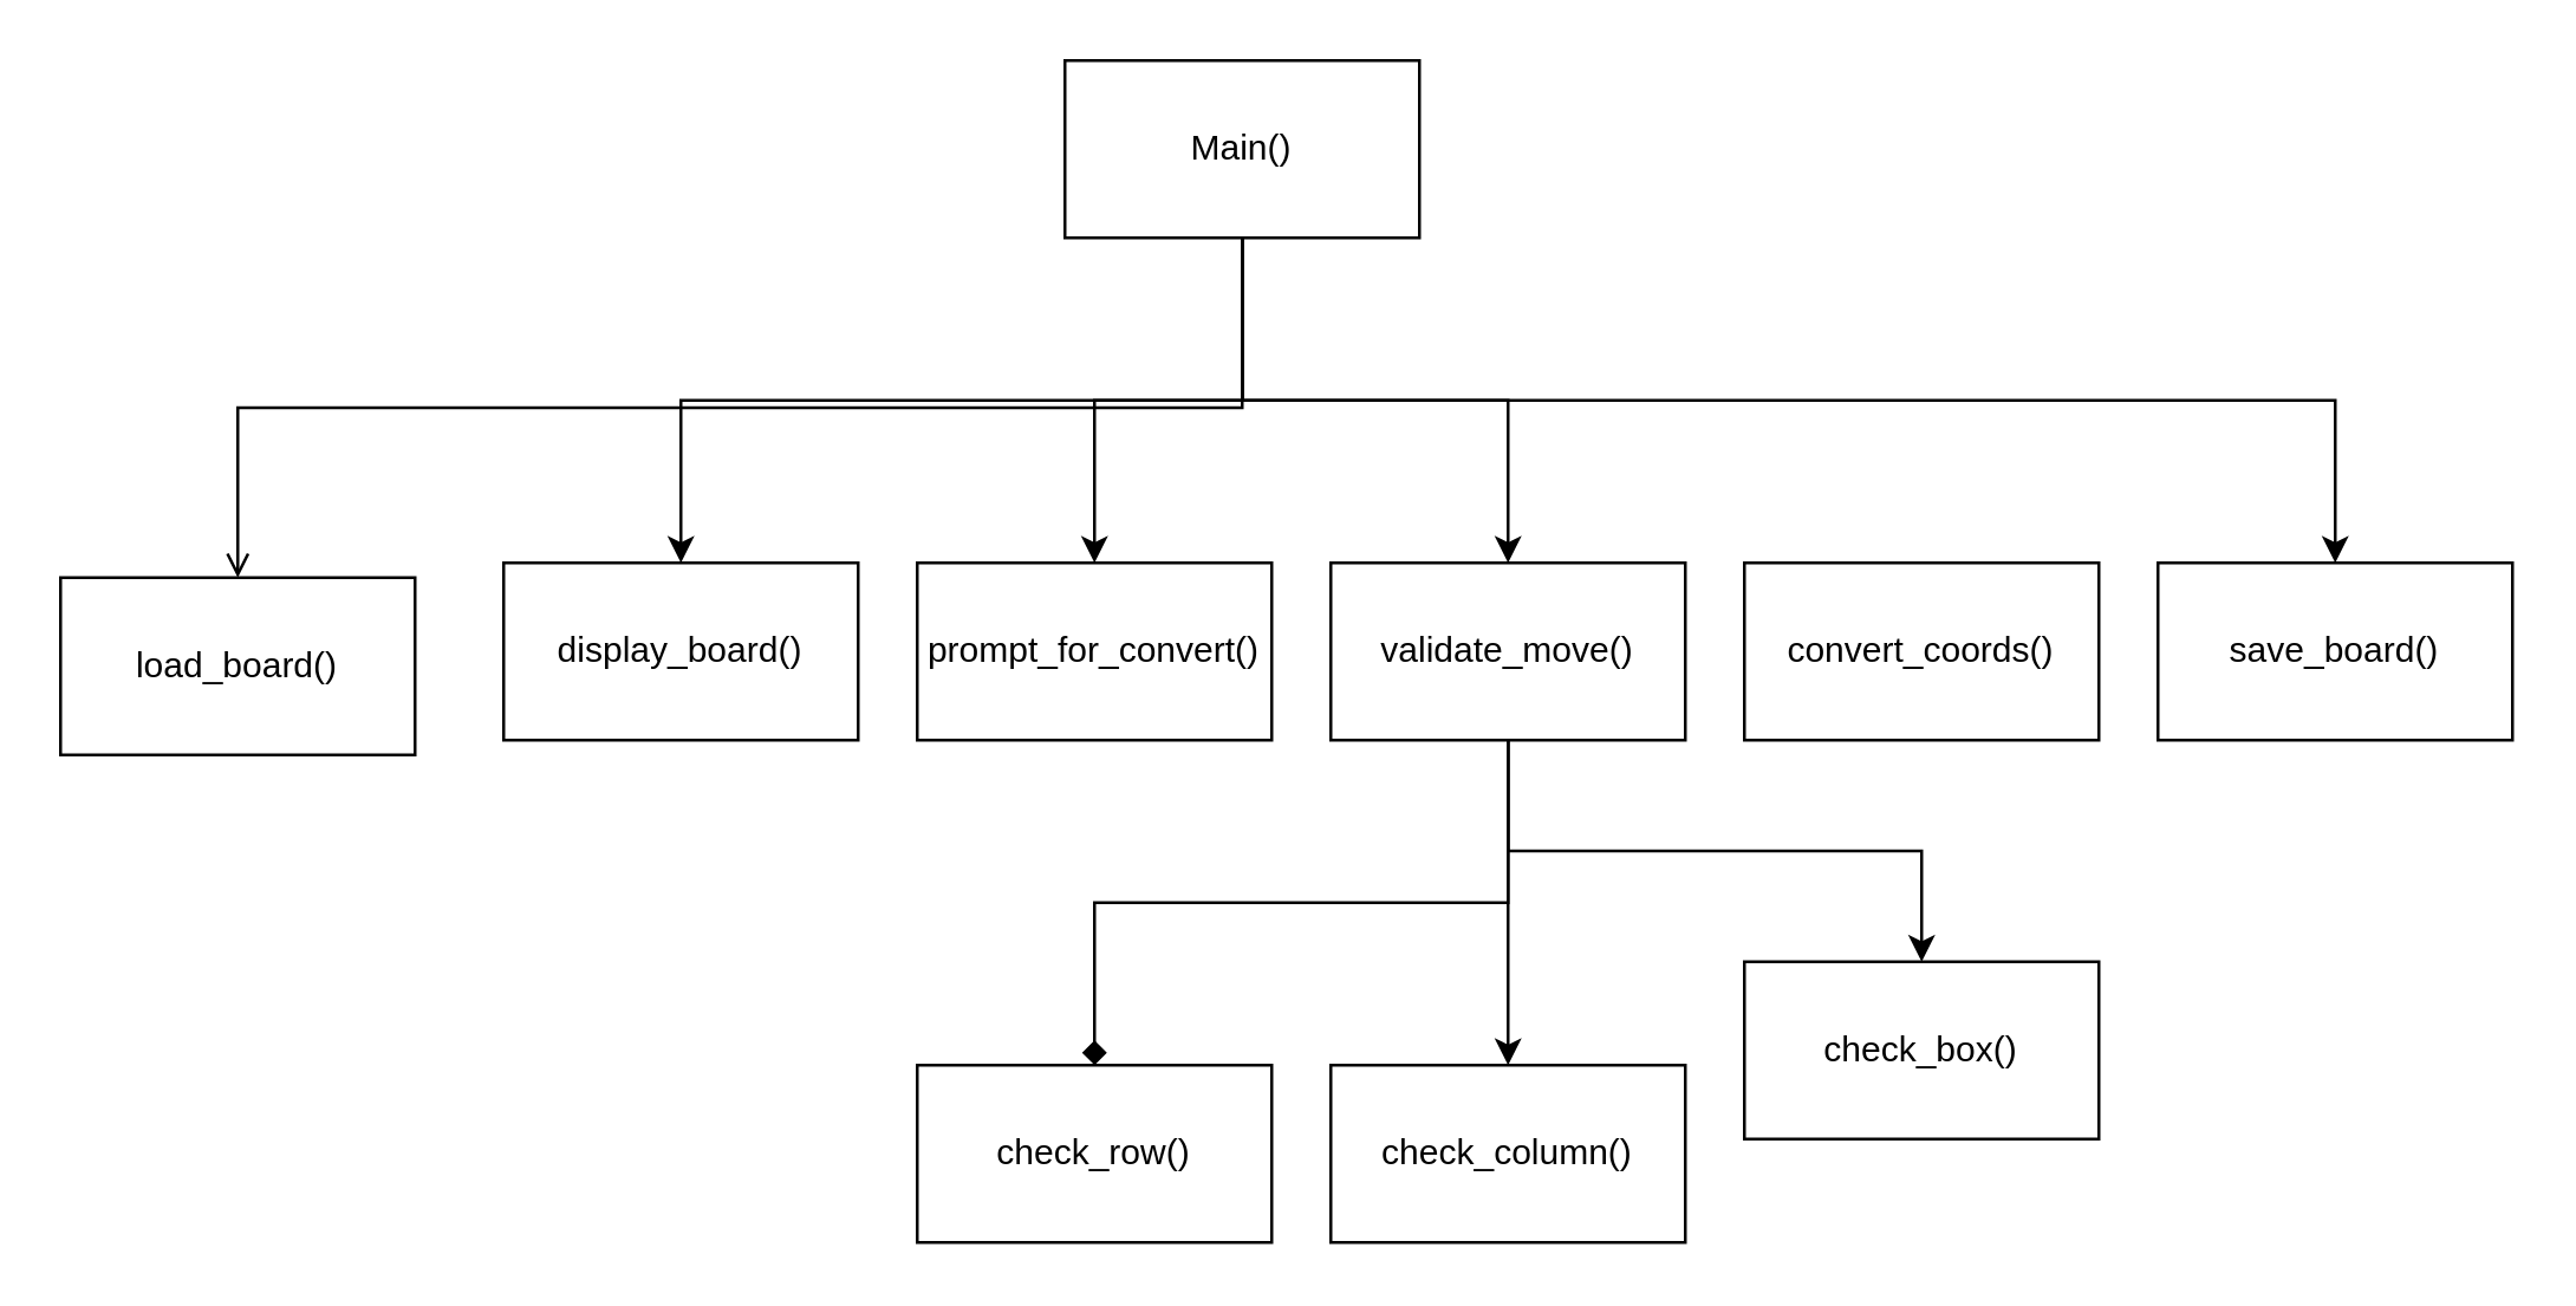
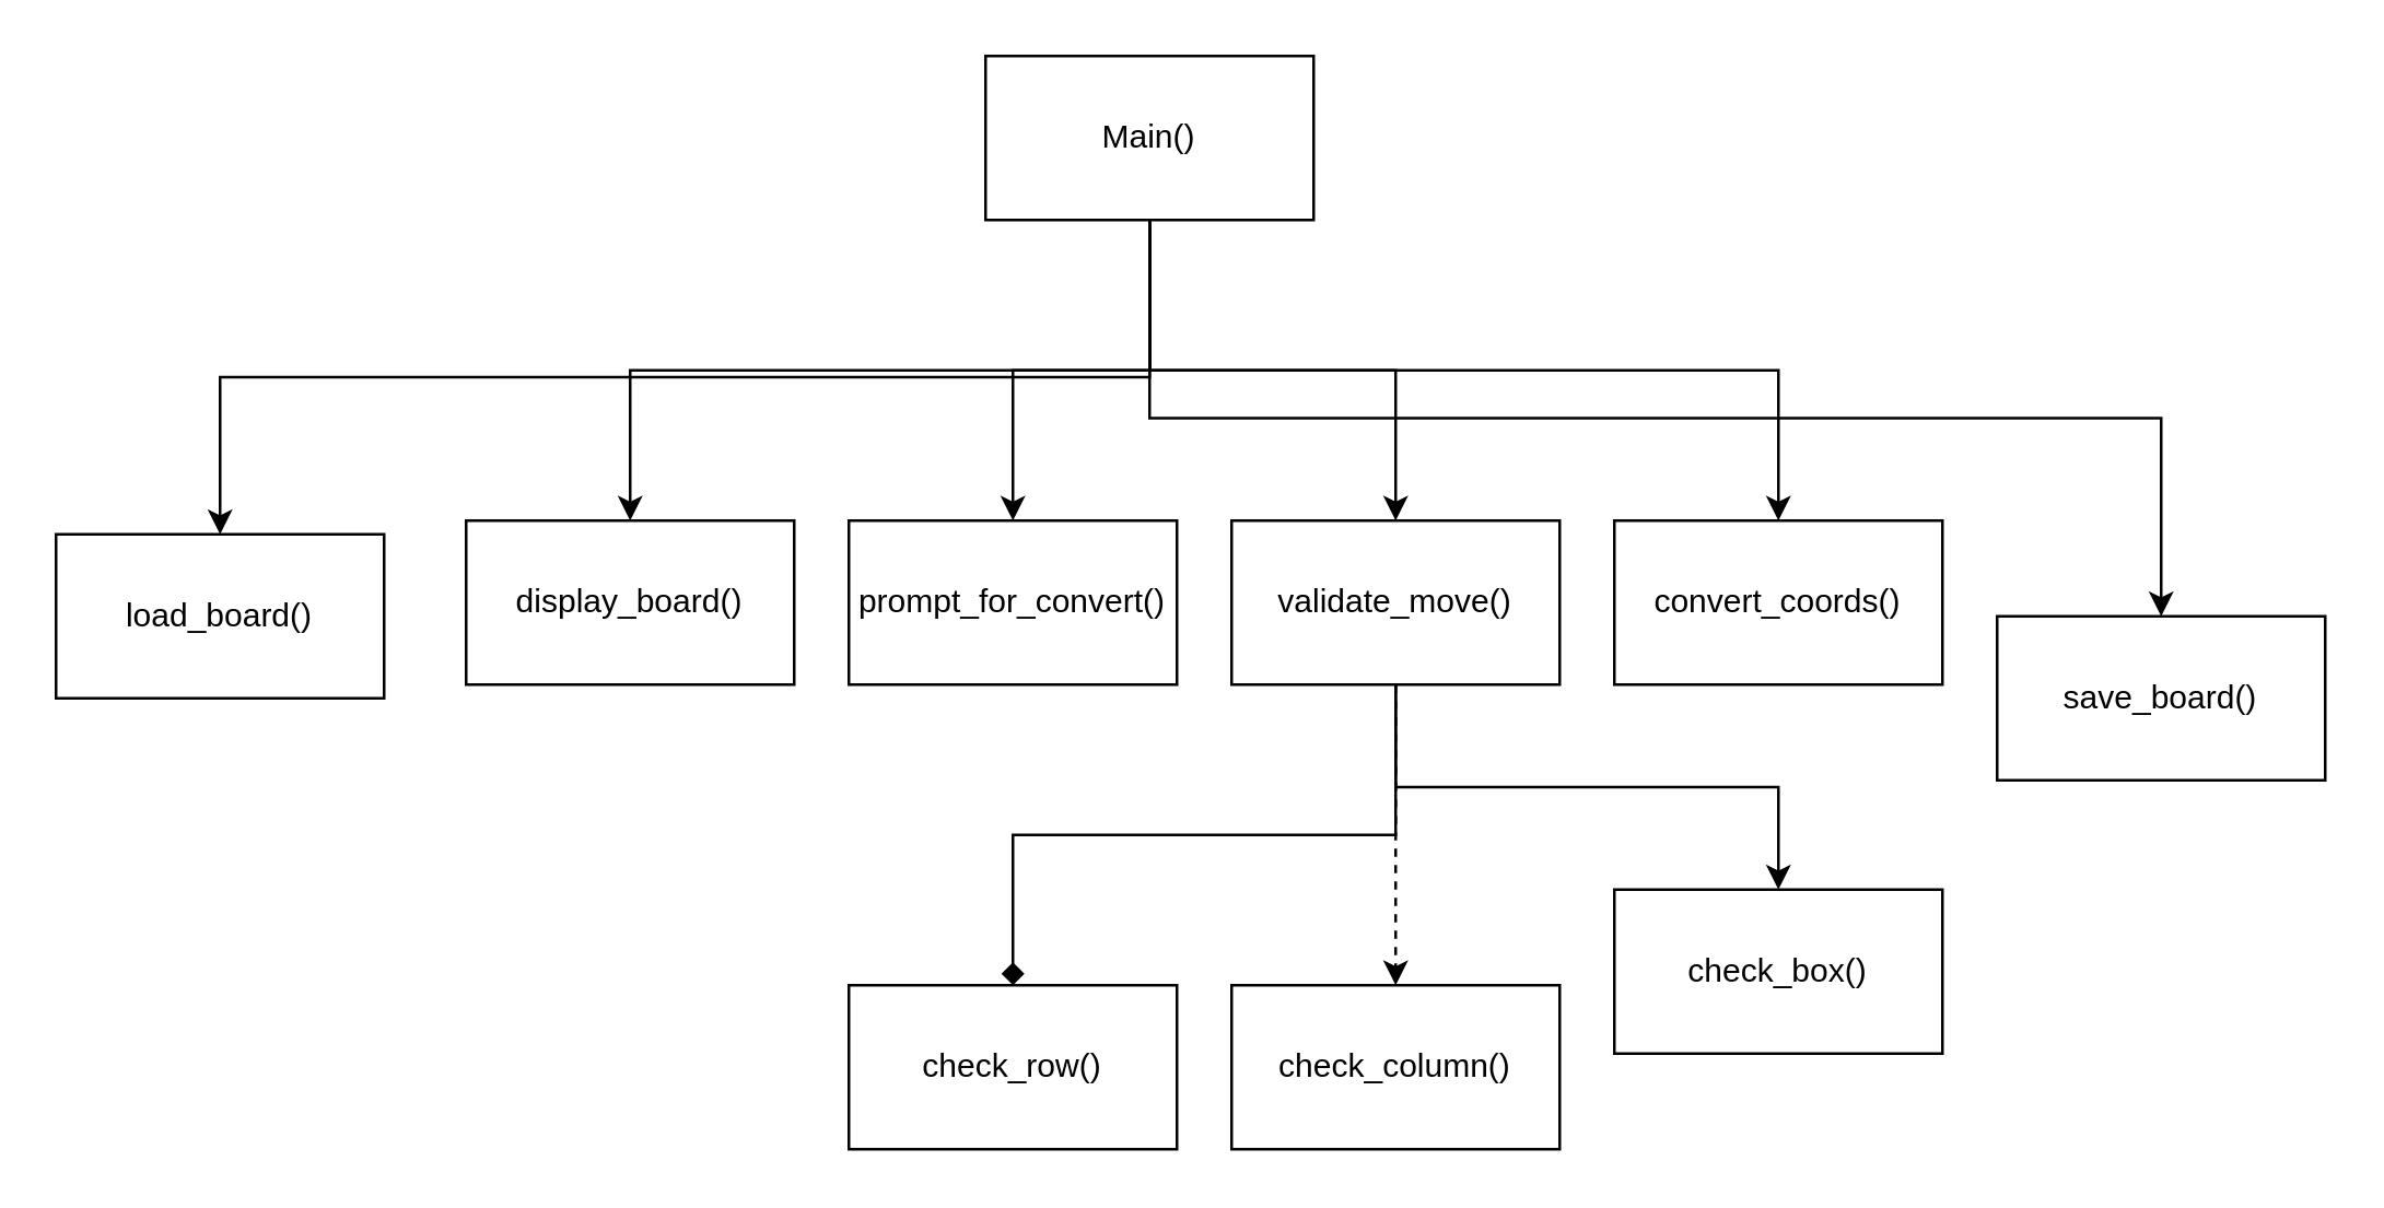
+ <mxCell id="4" style="edgeStyle=orthogonalEdgeStyle;rounded=0;orthogonalLoop=1;jettySize=auto;html=1;exitX=0.5;exitY=1;exitDx=0;exitDy=0;entryX=0.5;entryY=0;entryDx=0;entryDy=0;" edge="1" parent="1" source="8" target="16"><mxGeometry relative="1" as="geometry" /></mxCell>
- <mxCell id="7" style="edgeStyle=orthogonalEdgeStyle;rounded=0;orthogonalLoop=1;jettySize=auto;html=1;exitX=0.5;exitY=1;exitDx=0;exitDy=0;entryX=0.5;entryY=0;entryDx=0;entryDy=0;endArrow=open;" edge="1" parent="1" source="8" target="9"><mxGeometry relative="1" as="geometry" /></mxCell>
+ <mxCell id="7" style="edgeStyle=orthogonalEdgeStyle;rounded=0;orthogonalLoop=1;jettySize=auto;html=1;exitX=0.5;exitY=1;exitDx=0;exitDy=0;entryX=0.5;entryY=0;entryDx=0;entryDy=0;" edge="1" parent="1" source="8" target="9"><mxGeometry relative="1" as="geometry" /></mxCell>
- <mxCell id="17" value="save_board()" style="rounded=0;whiteSpace=wrap;html=1;" vertex="1" parent="1"><mxGeometry x="730" y="190" width="120" height="60" as="geometry" /></mxCell>
+ <mxCell id="17" value="save_board()" style="rounded=0;whiteSpace=wrap;html=1;" vertex="1" parent="1"><mxGeometry x="730" y="225" width="120" height="60" as="geometry" /></mxCell>
- <mxCell id="13" style="edgeStyle=orthogonalEdgeStyle;rounded=0;orthogonalLoop=1;jettySize=auto;html=1;exitX=0.5;exitY=1;exitDx=0;exitDy=0;entryX=0.5;entryY=0;entryDx=0;entryDy=0;" edge="1" parent="1" source="15" target="19"><mxGeometry relative="1" as="geometry" /></mxCell>
+ <mxCell id="13" style="edgeStyle=orthogonalEdgeStyle;rounded=0;orthogonalLoop=1;jettySize=auto;html=1;exitX=0.5;exitY=1;exitDx=0;exitDy=0;entryX=0.5;entryY=0;entryDx=0;entryDy=0;dashed=1;" edge="1" parent="1" source="15" target="19"><mxGeometry relative="1" as="geometry" /></mxCell>
